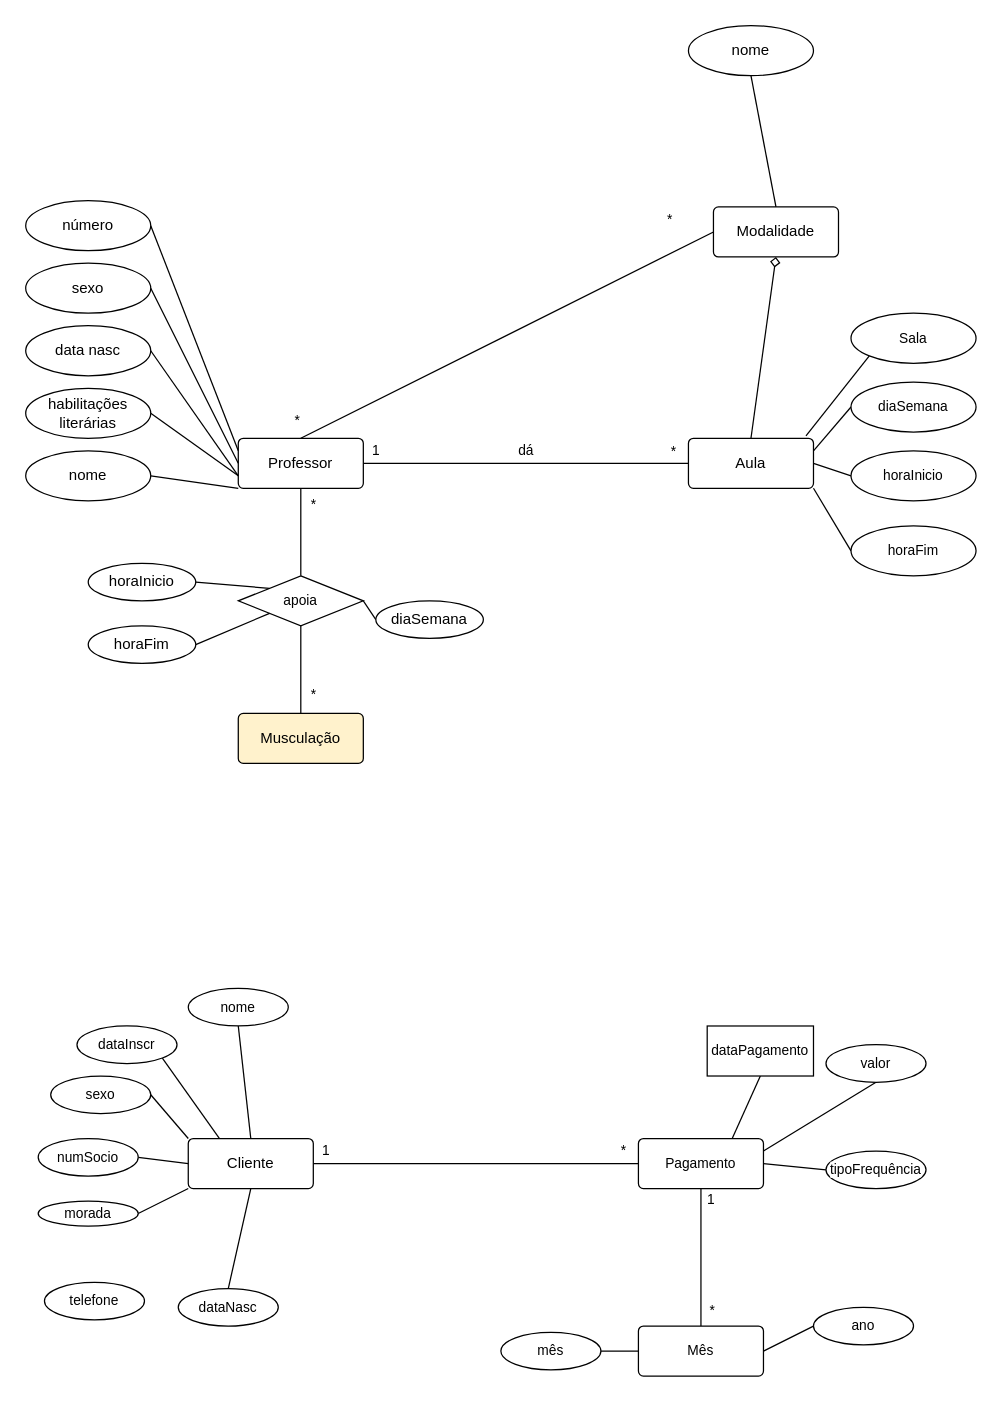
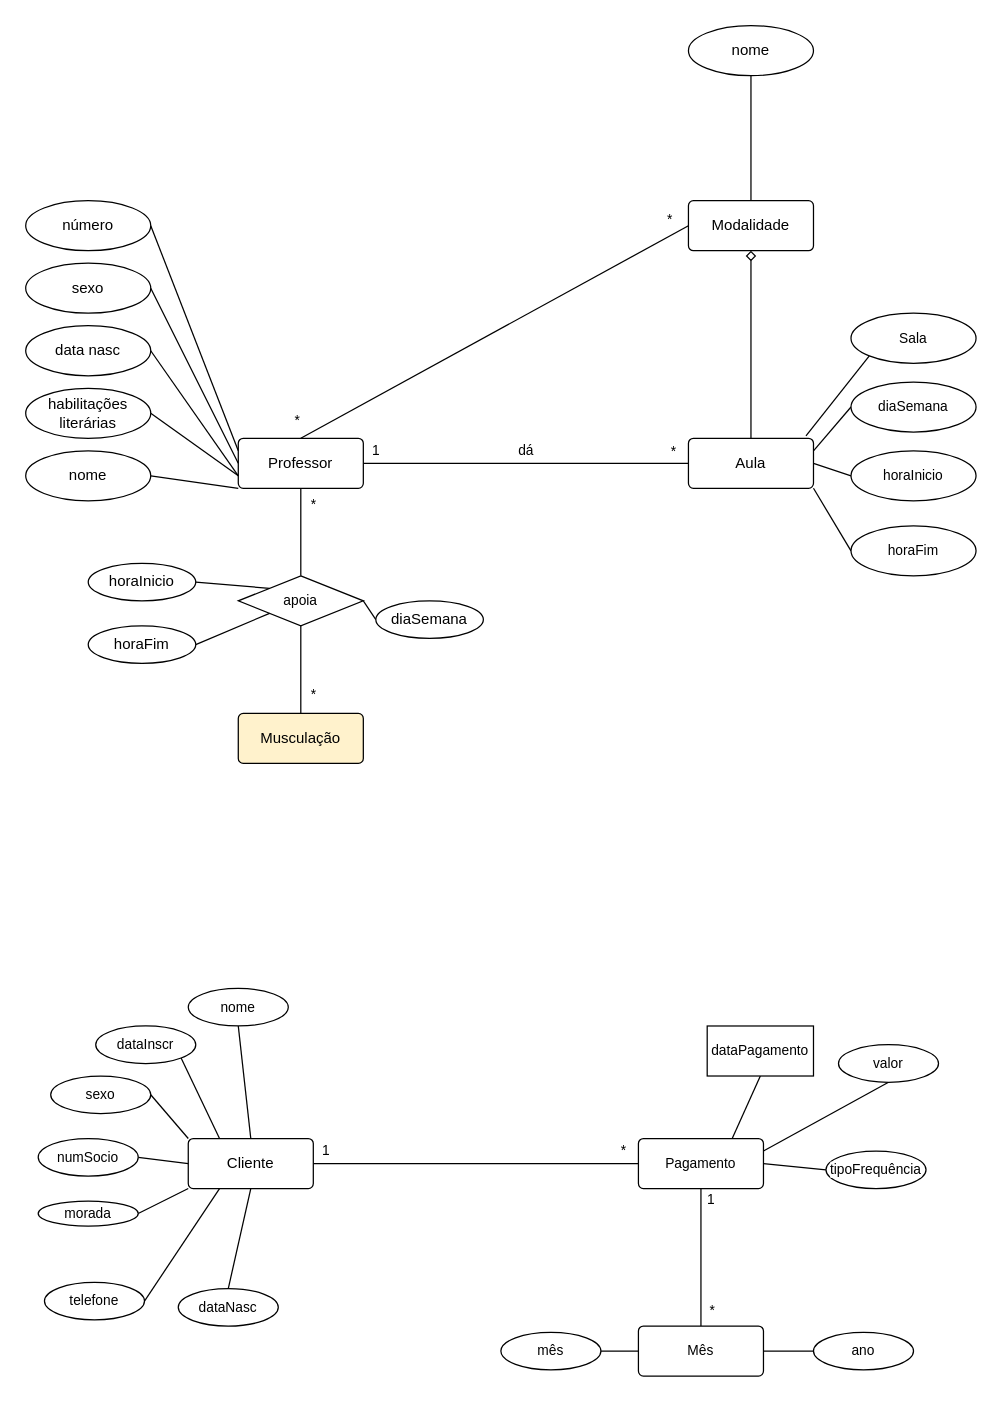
- <mxCell id="21" value="Modalidade" style="rounded=1;arcSize=10;whiteSpace=wrap;html=1;align=center;" vertex="1" parent="1"><mxGeometry x="570" y="165" width="100" height="40" as="geometry" /></mxCell>
+ <mxCell id="21" value="Modalidade" style="rounded=1;arcSize=10;whiteSpace=wrap;html=1;align=center;" vertex="1" parent="1"><mxGeometry x="550" y="160" width="100" height="40" as="geometry" /></mxCell>
- <mxCell id="58" value="dataInscr" style="ellipse;whiteSpace=wrap;html=1;align=center;fontFamily=Helvetica;fontSize=11;fontColor=default;labelBackgroundColor=default;" vertex="1" parent="1"><mxGeometry x="61" y="820" width="80" height="30" as="geometry" /></mxCell>
+ <mxCell id="58" value="dataInscr" style="ellipse;whiteSpace=wrap;html=1;align=center;fontFamily=Helvetica;fontSize=11;fontColor=default;labelBackgroundColor=default;" vertex="1" parent="1"><mxGeometry x="76" y="820" width="80" height="30" as="geometry" /></mxCell>
- <mxCell id="63" value="valor" style="ellipse;whiteSpace=wrap;html=1;align=center;fontFamily=Helvetica;fontSize=11;fontColor=default;labelBackgroundColor=default;" vertex="1" parent="1"><mxGeometry x="660" y="835" width="80" height="30" as="geometry" /></mxCell>
+ <mxCell id="63" value="valor" style="ellipse;whiteSpace=wrap;html=1;align=center;fontFamily=Helvetica;fontSize=11;fontColor=default;labelBackgroundColor=default;" vertex="1" parent="1"><mxGeometry x="670" y="835" width="80" height="30" as="geometry" /></mxCell>
+ <mxCell id="55" style="edgeStyle=none;rounded=0;orthogonalLoop=1;jettySize=auto;html=1;exitX=1;exitY=0.5;exitDx=0;exitDy=0;entryX=0.25;entryY=1;entryDx=0;entryDy=0;strokeColor=default;align=center;verticalAlign=middle;fontFamily=Helvetica;fontSize=11;fontColor=default;labelBackgroundColor=default;endArrow=none;endFill=0;" edge="1" parent="1" source="56" target="4"><mxGeometry relative="1" as="geometry" /></mxCell>
- <mxCell id="75" value="ano" style="ellipse;whiteSpace=wrap;html=1;align=center;fontFamily=Helvetica;fontSize=11;fontColor=default;labelBackgroundColor=default;" vertex="1" parent="1"><mxGeometry x="650" y="1045" width="80" height="30" as="geometry" /></mxCell>
+ <mxCell id="75" value="ano" style="ellipse;whiteSpace=wrap;html=1;align=center;fontFamily=Helvetica;fontSize=11;fontColor=default;labelBackgroundColor=default;" vertex="1" parent="1"><mxGeometry x="650" y="1065" width="80" height="30" as="geometry" /></mxCell>
